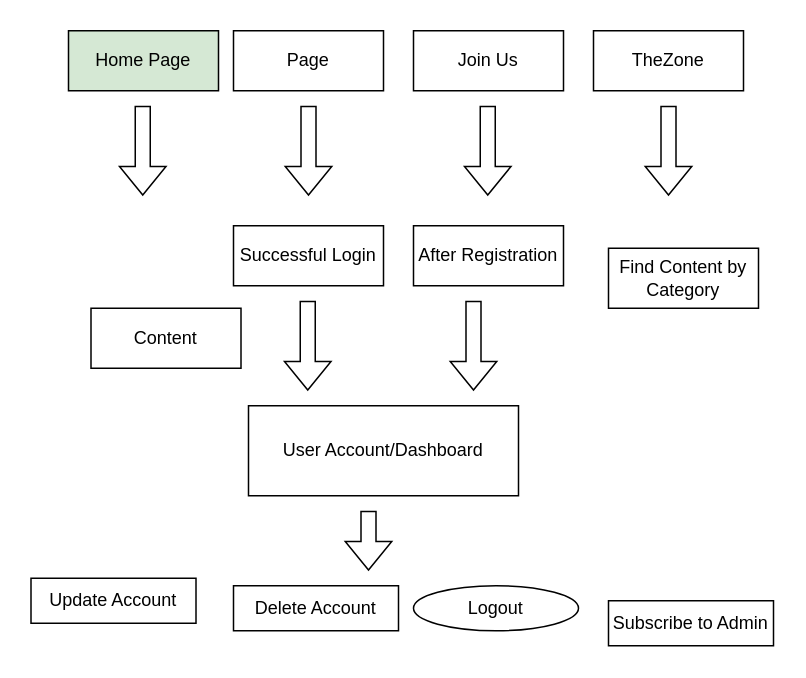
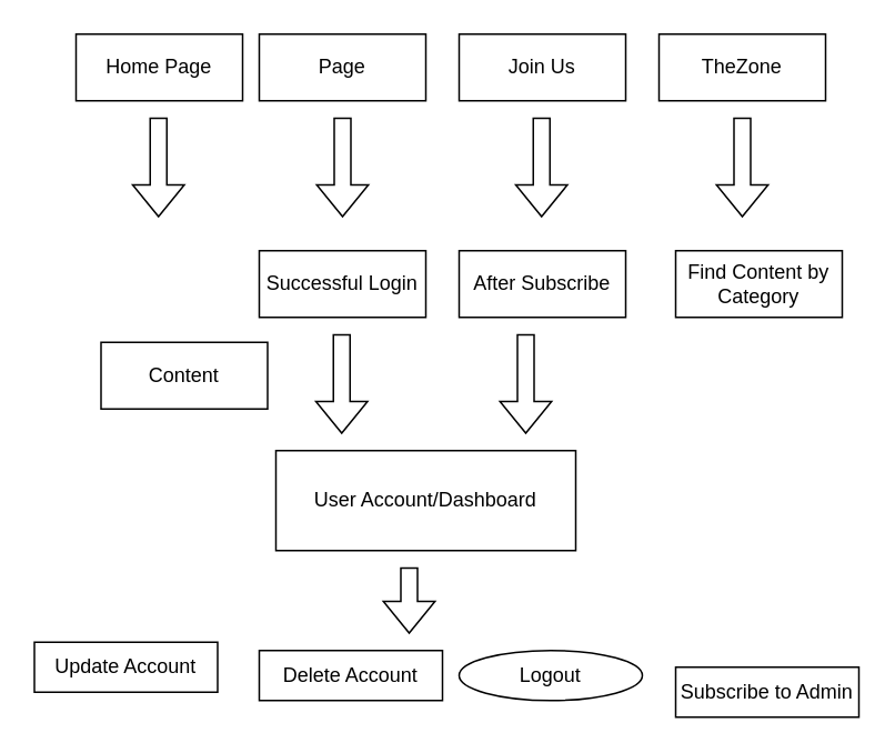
- <mxCell id="2" value="Home Page" style="rounded=0;whiteSpace=wrap;html=1;fillColor=#d5e8d4;" parent="1" vertex="1"><mxGeometry x="45" y="20" width="100" height="40" as="geometry" /></mxCell>
+ <mxCell id="2" value="Home Page" style="rounded=0;whiteSpace=wrap;html=1;" parent="1" vertex="1"><mxGeometry x="45" y="20" width="100" height="40" as="geometry" /></mxCell>
- <mxCell id="12" value="After Registration" style="rounded=0;whiteSpace=wrap;html=1;" parent="1" vertex="1"><mxGeometry x="275" y="150" width="100" height="40" as="geometry" /></mxCell>
+ <mxCell id="12" value="After Subscribe" style="rounded=0;whiteSpace=wrap;html=1;" parent="1" vertex="1"><mxGeometry x="275" y="150" width="100" height="40" as="geometry" /></mxCell>
- <mxCell id="20" value="Find Content by Category" style="rounded=0;whiteSpace=wrap;html=1;" vertex="1" parent="1"><mxGeometry x="405" y="165" width="100" height="40" as="geometry" /></mxCell>
+ <mxCell id="20" value="Find Content by Category" style="rounded=0;whiteSpace=wrap;html=1;" vertex="1" parent="1"><mxGeometry x="405" y="150" width="100" height="40" as="geometry" /></mxCell>
